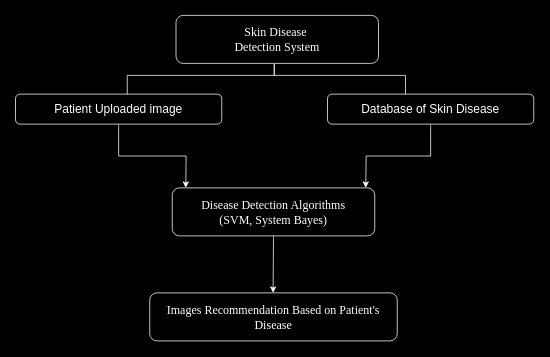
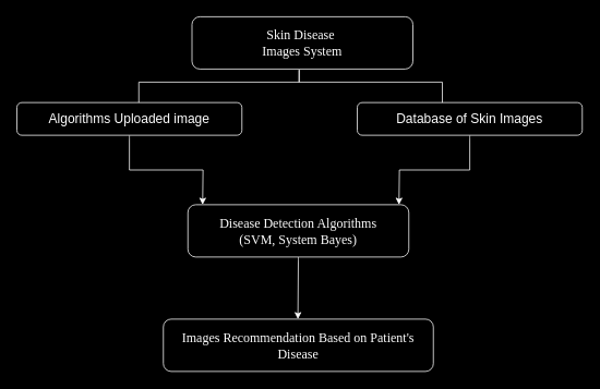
- <mxCell id="2" value="Skin Disease&amp;nbsp;&lt;br&gt;Detection System" style="rounded=1;shadow=1;strokeWidth=1;fontSize=16;align=center;fillColor=#000000;strokeColor=#FFFFFF;fontColor=#FFFFFF;fontFamily=Times New Roman;whiteSpace=wrap;html=1;labelBackgroundColor=none;" parent="1" vertex="1"><mxGeometry x="234" y="20" width="270" height="64" as="geometry" /></mxCell>
+ <mxCell id="2" value="Skin Disease&amp;nbsp;&lt;br&gt;Images System" style="rounded=1;shadow=1;strokeWidth=1;fontSize=16;align=center;fillColor=#000000;strokeColor=#FFFFFF;fontColor=#FFFFFF;fontFamily=Times New Roman;whiteSpace=wrap;html=1;labelBackgroundColor=none;" parent="1" vertex="1"><mxGeometry x="234" y="20" width="270" height="64" as="geometry" /></mxCell>
- <mxCell id="4" value="Patient Uploaded image" style="whiteSpace=wrap;html=1;rounded=1;shadow=1;strokeWidth=1;fontSize=16;align=center;fillColor=#000000;strokeColor=#FFFFFF;fontColor=#FFFFFF;labelBackgroundColor=none;" parent="1" vertex="1"><mxGeometry x="20" y="125" width="275" height="40" as="geometry" /></mxCell>
+ <mxCell id="4" value="Algorithms Uploaded image" style="whiteSpace=wrap;html=1;rounded=1;shadow=1;strokeWidth=1;fontSize=16;align=center;fillColor=#000000;strokeColor=#FFFFFF;fontColor=#FFFFFF;labelBackgroundColor=none;" parent="1" vertex="1"><mxGeometry x="20" y="125" width="275" height="40" as="geometry" /></mxCell>
- <mxCell id="6" value="Database of Skin Disease" style="whiteSpace=wrap;html=1;rounded=1;shadow=1;strokeWidth=1;fontSize=16;align=center;fillColor=#000000;strokeColor=#FFFFFF;fontColor=#FFFFFF;labelBackgroundColor=none;" parent="1" vertex="1"><mxGeometry x="436" y="125" width="275" height="40" as="geometry" /></mxCell>
+ <mxCell id="6" value="Database of Skin Images" style="whiteSpace=wrap;html=1;rounded=1;shadow=1;strokeWidth=1;fontSize=16;align=center;fillColor=#000000;strokeColor=#FFFFFF;fontColor=#FFFFFF;labelBackgroundColor=none;" parent="1" vertex="1"><mxGeometry x="436" y="125" width="275" height="40" as="geometry" /></mxCell>
